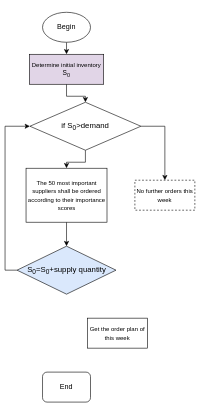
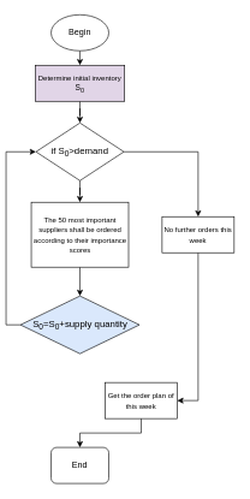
- <mxCell id="8" value="if S&lt;sub&gt;0&lt;/sub&gt;&amp;gt;demand&lt;sub&gt;&lt;br&gt;&lt;/sub&gt;" style="rhombus;whiteSpace=wrap;html=1;fontSize=13;align=center;" parent="1" vertex="1"><mxGeometry x="42" y="170" width="185" height="80" as="geometry" /></mxCell>
+ <mxCell id="8" value="if S&lt;sub&gt;0&lt;/sub&gt;&amp;gt;demand&lt;sub&gt;&lt;br&gt;&lt;/sub&gt;" style="rhombus;whiteSpace=wrap;html=1;fontSize=13;align=center;" parent="1" vertex="1"><mxGeometry x="42" y="170" width="122" height="80" as="geometry" /></mxCell>
- <mxCell id="14" value="&lt;font size=&quot;1&quot;&gt;No further orders this week&lt;/font&gt;" style="rounded=0;whiteSpace=wrap;html=1;dashed=1;" parent="1" vertex="1"><mxGeometry x="217" y="300" width="100" height="50" as="geometry" /></mxCell>
+ <mxCell id="14" value="&lt;font size=&quot;1&quot;&gt;No further orders this week&lt;/font&gt;" style="rounded=0;whiteSpace=wrap;html=1;" parent="1" vertex="1"><mxGeometry x="217" y="300" width="100" height="50" as="geometry" /></mxCell>
+ <mxCell id="13" style="edgeStyle=orthogonalEdgeStyle;rounded=0;orthogonalLoop=1;jettySize=auto;html=1;exitX=0.5;exitY=1;exitDx=0;exitDy=0;entryX=1;entryY=0.5;entryDx=0;entryDy=0;fontSize=12;" parent="1" source="14" target="16" edge="1"><mxGeometry relative="1" as="geometry" /></mxCell>
+ <mxCell id="15" style="edgeStyle=orthogonalEdgeStyle;rounded=0;orthogonalLoop=1;jettySize=auto;html=1;exitX=0.5;exitY=1;exitDx=0;exitDy=0;fontSize=12;" edge="1" parent="1" source="16" target="17"><mxGeometry relative="1" as="geometry" /></mxCell>
